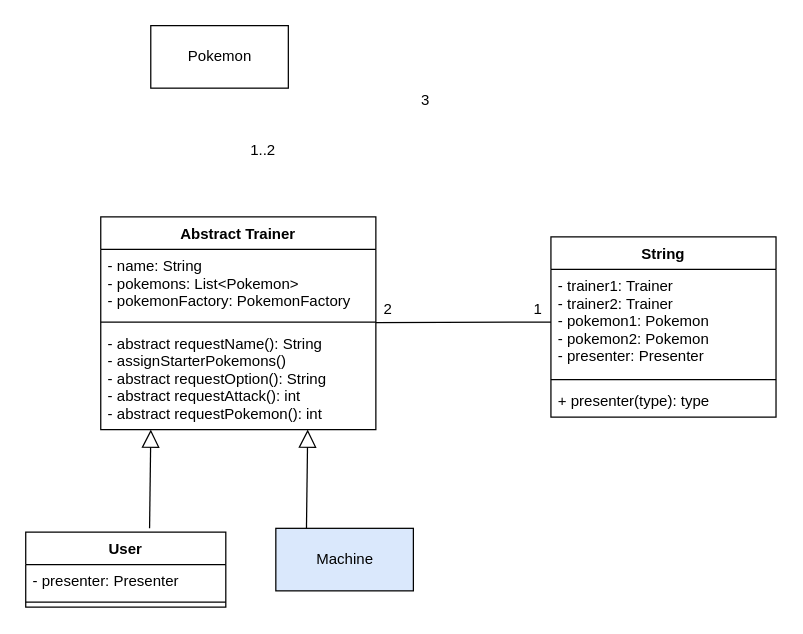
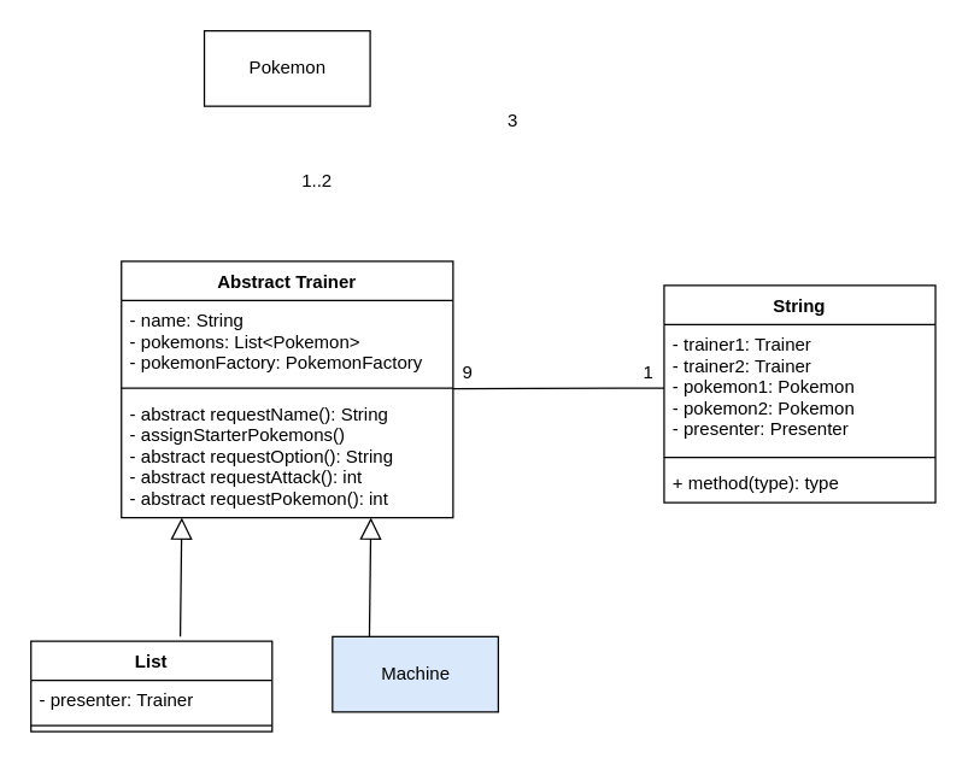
- <mxCell id="10" value="Pokemon" style="html=1;" vertex="1" parent="1"><mxGeometry x="120" y="20" width="110" height="50" as="geometry" /></mxCell>
+ <mxCell id="10" value="Pokemon" style="html=1;" vertex="1" parent="1"><mxGeometry x="135" y="20" width="110" height="50" as="geometry" /></mxCell>
- <mxCell id="19" value="2" style="text;html=1;strokeColor=none;fillColor=none;align=center;verticalAlign=middle;whiteSpace=wrap;rounded=0;" vertex="1" parent="1"><mxGeometry x="290" y="237" width="40" height="20" as="geometry" /></mxCell>
+ <mxCell id="19" value="9" style="text;html=1;strokeColor=none;fillColor=none;align=center;verticalAlign=middle;whiteSpace=wrap;rounded=0;" vertex="1" parent="1"><mxGeometry x="290" y="237" width="40" height="20" as="geometry" /></mxCell>
- <mxCell id="9" value="+ presenter(type): type" style="text;strokeColor=none;fillColor=none;align=left;verticalAlign=top;spacingLeft=4;spacingRight=4;overflow=hidden;rotatable=0;points=[[0,0.5],[1,0.5]];portConstraint=eastwest;" vertex="1" parent="6"><mxGeometry y="118" width="180" height="26" as="geometry" /></mxCell>
+ <mxCell id="9" value="+ method(type): type" style="text;strokeColor=none;fillColor=none;align=left;verticalAlign=top;spacingLeft=4;spacingRight=4;overflow=hidden;rotatable=0;points=[[0,0.5],[1,0.5]];portConstraint=eastwest;" vertex="1" parent="6"><mxGeometry y="118" width="180" height="26" as="geometry" /></mxCell>
- <mxCell id="12" value="User" style="swimlane;fontStyle=1;align=center;verticalAlign=top;childLayout=stackLayout;horizontal=1;startSize=26;horizontalStack=0;resizeParent=1;resizeParentMax=0;resizeLast=0;collapsible=1;marginBottom=0;" vertex="1" parent="1"><mxGeometry x="20" y="425" width="160" height="60" as="geometry" /></mxCell>
+ <mxCell id="12" value="List" style="swimlane;fontStyle=1;align=center;verticalAlign=top;childLayout=stackLayout;horizontal=1;startSize=26;horizontalStack=0;resizeParent=1;resizeParentMax=0;resizeLast=0;collapsible=1;marginBottom=0;" vertex="1" parent="1"><mxGeometry x="20" y="425" width="160" height="60" as="geometry" /></mxCell>
- <mxCell id="13" value="- presenter: Presenter" style="text;strokeColor=none;fillColor=none;align=left;verticalAlign=top;spacingLeft=4;spacingRight=4;overflow=hidden;rotatable=0;points=[[0,0.5],[1,0.5]];portConstraint=eastwest;" vertex="1" parent="12"><mxGeometry y="26" width="160" height="26" as="geometry" /></mxCell>
+ <mxCell id="13" value="- presenter: Trainer" style="text;strokeColor=none;fillColor=none;align=left;verticalAlign=top;spacingLeft=4;spacingRight=4;overflow=hidden;rotatable=0;points=[[0,0.5],[1,0.5]];portConstraint=eastwest;" vertex="1" parent="12"><mxGeometry y="26" width="160" height="26" as="geometry" /></mxCell>
